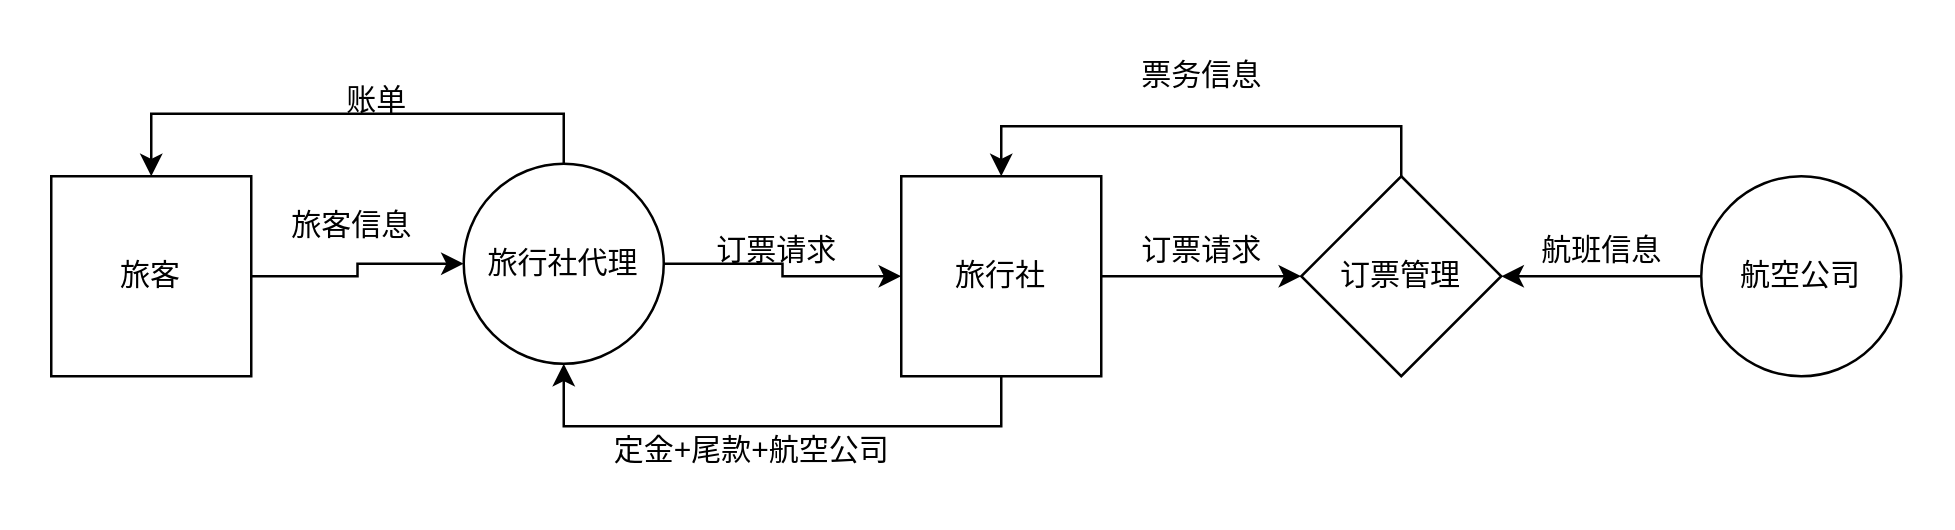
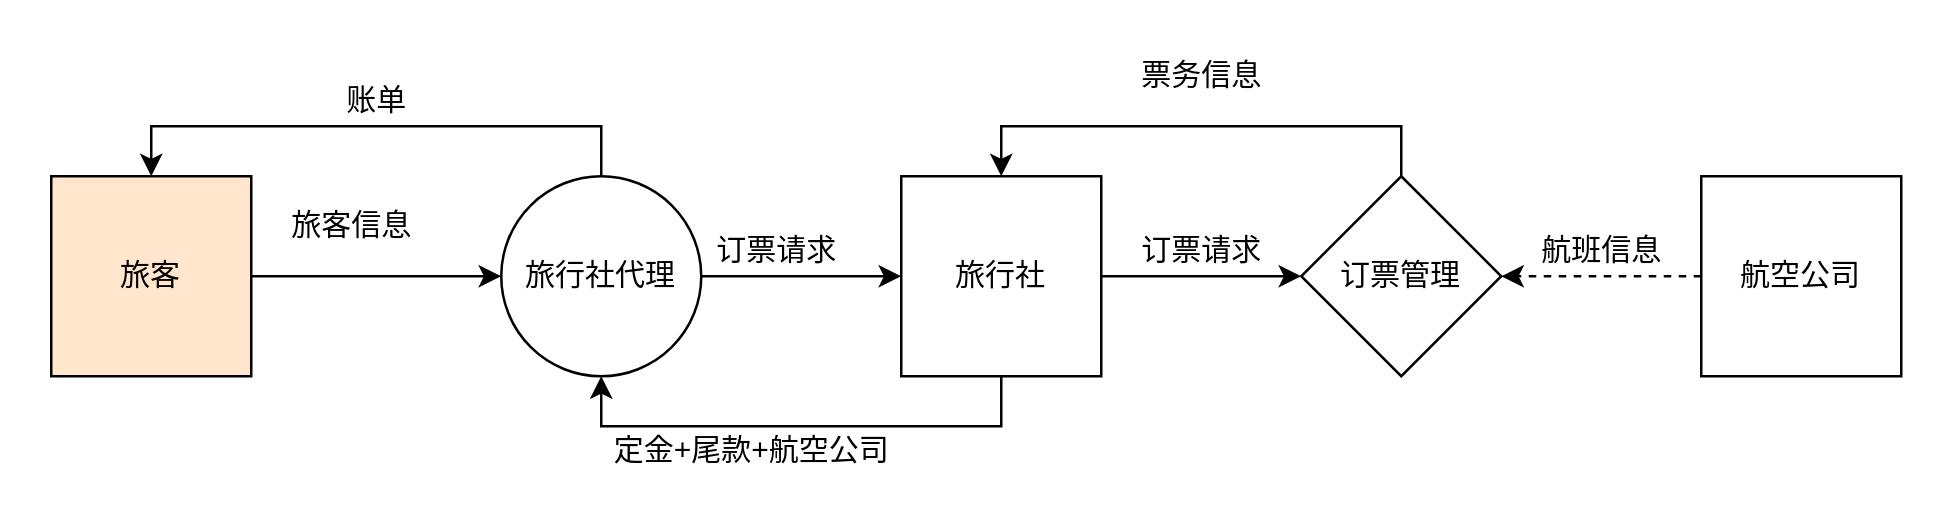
- <mxCell id="6" value="旅行社代理" style="ellipse;whiteSpace=wrap;html=1;aspect=fixed;" vertex="1" parent="1"><mxGeometry x="185" y="65" width="80" height="80" as="geometry" /></mxCell>
+ <mxCell id="6" value="旅行社代理" style="ellipse;whiteSpace=wrap;html=1;aspect=fixed;" vertex="1" parent="1"><mxGeometry x="200" y="70" width="80" height="80" as="geometry" /></mxCell>
- <mxCell id="3" value="旅客" style="whiteSpace=wrap;html=1;aspect=fixed;" vertex="1" parent="1"><mxGeometry x="20" y="70" width="80" height="80" as="geometry" /></mxCell>
+ <mxCell id="3" value="旅客" style="whiteSpace=wrap;html=1;aspect=fixed;fillColor=#ffe6cc;" vertex="1" parent="1"><mxGeometry x="20" y="70" width="80" height="80" as="geometry" /></mxCell>
- <mxCell id="16" style="edgeStyle=orthogonalEdgeStyle;rounded=0;orthogonalLoop=1;jettySize=auto;html=1;exitX=0;exitY=0.5;exitDx=0;exitDy=0;entryX=1;entryY=0.5;entryDx=0;entryDy=0;" edge="1" parent="1" source="17" target="15"><mxGeometry relative="1" as="geometry" /></mxCell>
+ <mxCell id="16" style="edgeStyle=orthogonalEdgeStyle;rounded=0;orthogonalLoop=1;jettySize=auto;html=1;exitX=0;exitY=0.5;exitDx=0;exitDy=0;entryX=1;entryY=0.5;entryDx=0;entryDy=0;dashed=1;" edge="1" parent="1" source="17" target="15"><mxGeometry relative="1" as="geometry" /></mxCell>
- <mxCell id="17" value="航空公司" style="ellipse;whiteSpace=wrap;html=1;aspect=fixed;" vertex="1" parent="1"><mxGeometry x="680" y="70" width="80" height="80" as="geometry" /></mxCell>
+ <mxCell id="17" value="航空公司" style="whiteSpace=wrap;html=1;aspect=fixed;" vertex="1" parent="1"><mxGeometry x="680" y="70" width="80" height="80" as="geometry" /></mxCell>
